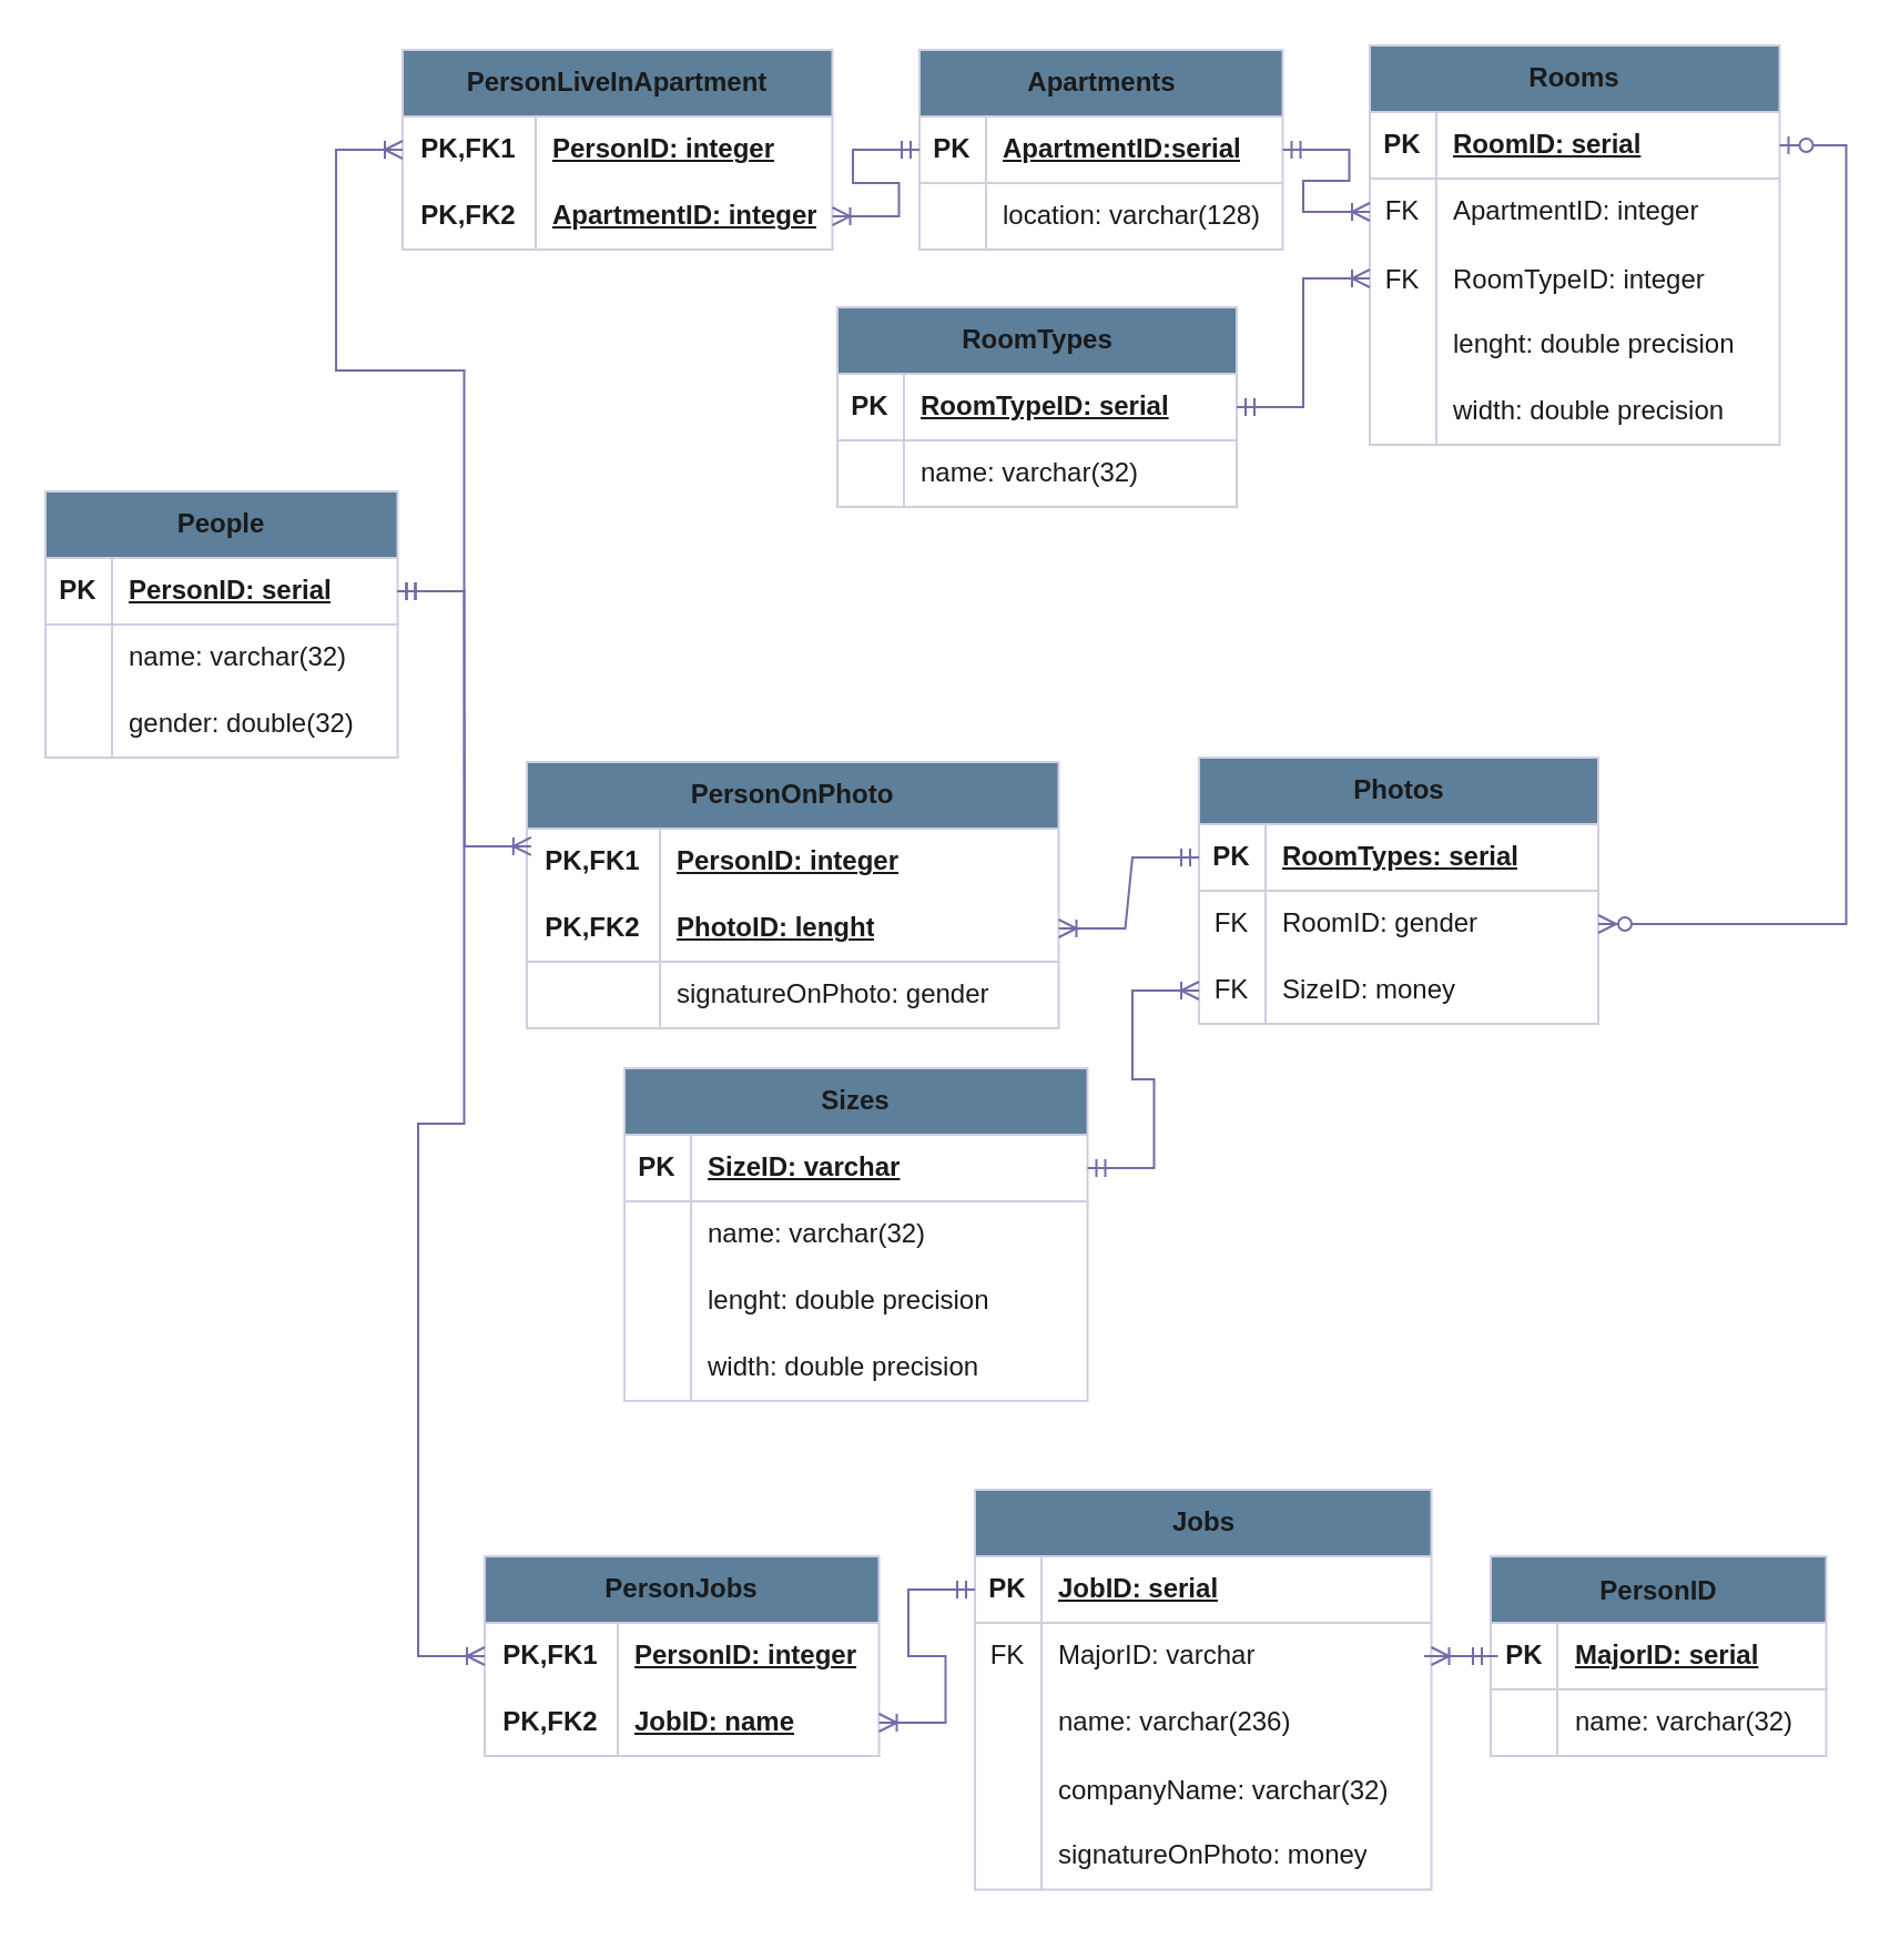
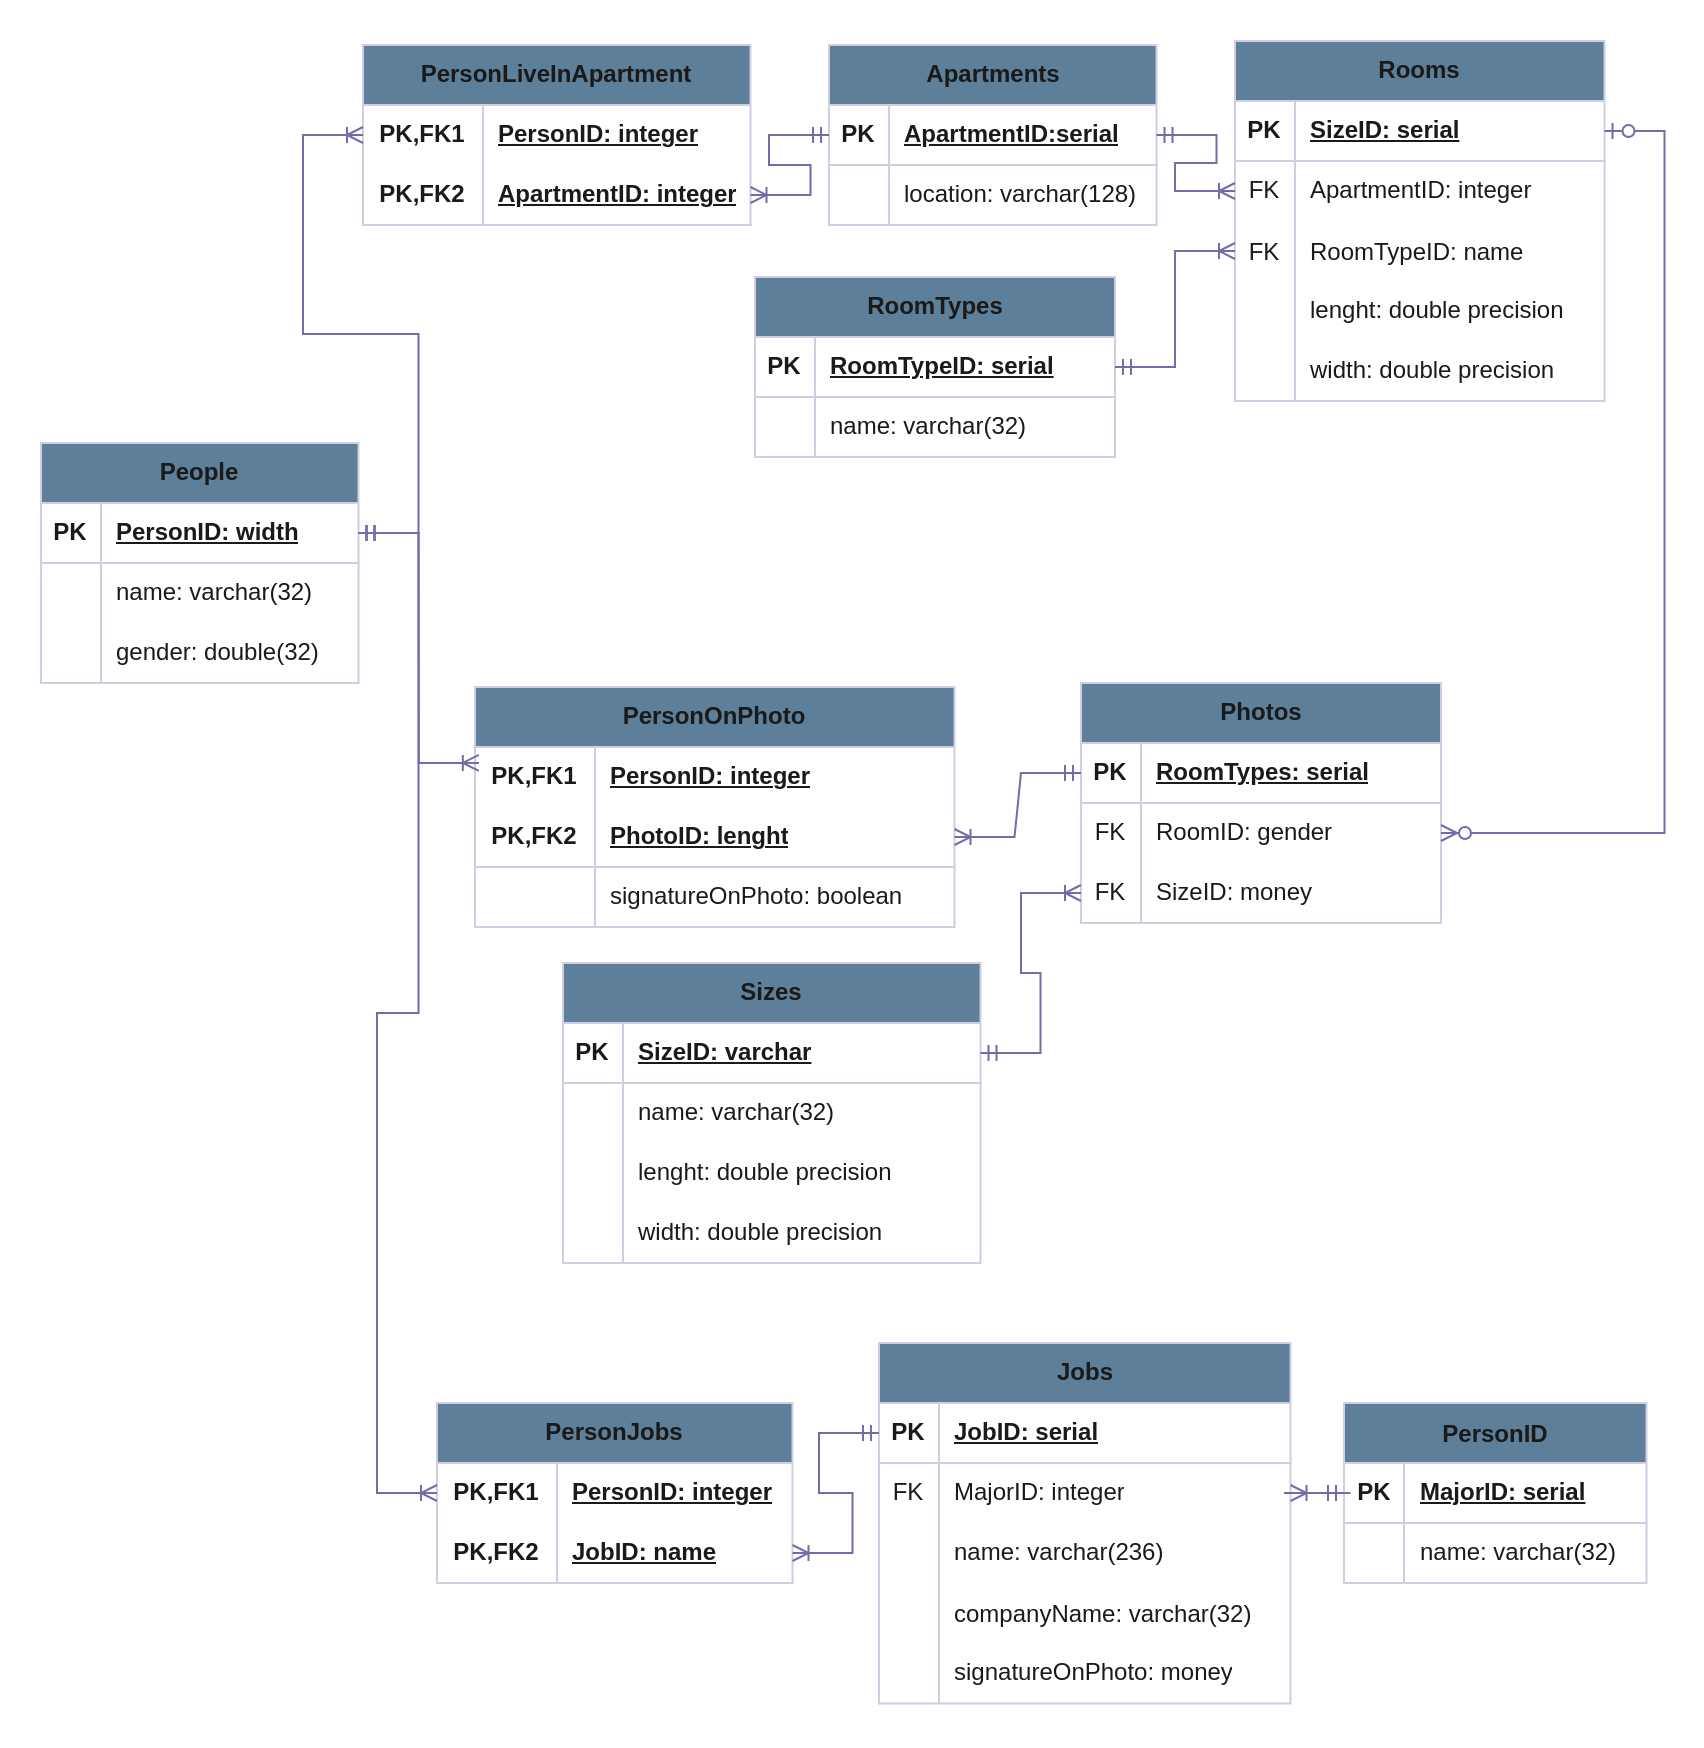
- <mxCell id="22" value="RoomID:&amp;nbsp;serial" style="shape=partialRectangle;connectable=0;fillColor=none;top=0;left=0;bottom=0;right=0;align=left;spacingLeft=6;fontStyle=5;overflow=hidden;whiteSpace=wrap;html=1;labelBackgroundColor=none;strokeColor=#D0CEE2;fontColor=#1A1A1A;" parent="20" vertex="1"><mxGeometry x="30" width="154.75" height="30" as="geometry"><mxRectangle width="154.75" height="30" as="alternateBounds" /></mxGeometry></mxCell>
+ <mxCell id="22" value="SizeID:&amp;nbsp;serial" style="shape=partialRectangle;connectable=0;fillColor=none;top=0;left=0;bottom=0;right=0;align=left;spacingLeft=6;fontStyle=5;overflow=hidden;whiteSpace=wrap;html=1;labelBackgroundColor=none;strokeColor=#D0CEE2;fontColor=#1A1A1A;" parent="20" vertex="1"><mxGeometry x="30" width="154.75" height="30" as="geometry"><mxRectangle width="154.75" height="30" as="alternateBounds" /></mxGeometry></mxCell>
- <mxCell id="28" value="RoomTypeID: integer" style="shape=partialRectangle;connectable=0;fillColor=none;top=0;left=0;bottom=0;right=0;align=left;spacingLeft=6;overflow=hidden;labelBackgroundColor=none;strokeColor=#D0CEE2;fontColor=#1A1A1A;" parent="26" vertex="1"><mxGeometry x="30" width="154.75" height="30" as="geometry"><mxRectangle width="154.75" height="30" as="alternateBounds" /></mxGeometry></mxCell>
+ <mxCell id="28" value="RoomTypeID: name" style="shape=partialRectangle;connectable=0;fillColor=none;top=0;left=0;bottom=0;right=0;align=left;spacingLeft=6;overflow=hidden;labelBackgroundColor=none;strokeColor=#D0CEE2;fontColor=#1A1A1A;" parent="26" vertex="1"><mxGeometry x="30" width="154.75" height="30" as="geometry"><mxRectangle width="154.75" height="30" as="alternateBounds" /></mxGeometry></mxCell>
- <mxCell id="5" value="PersonID: serial" style="shape=partialRectangle;connectable=0;fillColor=none;top=0;left=0;bottom=0;right=0;align=left;spacingLeft=6;fontStyle=5;overflow=hidden;whiteSpace=wrap;html=1;labelBackgroundColor=none;strokeColor=#D0CEE2;fontColor=#1A1A1A;" parent="3" vertex="1"><mxGeometry x="30" width="128.75" height="30" as="geometry"><mxRectangle width="128.75" height="30" as="alternateBounds" /></mxGeometry></mxCell>
+ <mxCell id="5" value="PersonID: width" style="shape=partialRectangle;connectable=0;fillColor=none;top=0;left=0;bottom=0;right=0;align=left;spacingLeft=6;fontStyle=5;overflow=hidden;whiteSpace=wrap;html=1;labelBackgroundColor=none;strokeColor=#D0CEE2;fontColor=#1A1A1A;" parent="3" vertex="1"><mxGeometry x="30" width="128.75" height="30" as="geometry"><mxRectangle width="128.75" height="30" as="alternateBounds" /></mxGeometry></mxCell>
- <mxCell id="85" value="signatureOnPhoto:&amp;nbsp;gender" style="shape=partialRectangle;connectable=0;fillColor=none;top=0;left=0;bottom=0;right=0;align=left;spacingLeft=6;overflow=hidden;html=1;whiteSpace=wrap;labelBackgroundColor=none;strokeColor=#D0CEE2;fontColor=#1A1A1A;" parent="83" vertex="1"><mxGeometry x="60" width="179.75" height="30" as="geometry"><mxRectangle width="179.75" height="30" as="alternateBounds" /></mxGeometry></mxCell>
+ <mxCell id="85" value="signatureOnPhoto:&amp;nbsp;boolean" style="shape=partialRectangle;connectable=0;fillColor=none;top=0;left=0;bottom=0;right=0;align=left;spacingLeft=6;overflow=hidden;html=1;whiteSpace=wrap;labelBackgroundColor=none;strokeColor=#D0CEE2;fontColor=#1A1A1A;" parent="83" vertex="1"><mxGeometry x="60" width="179.75" height="30" as="geometry"><mxRectangle width="179.75" height="30" as="alternateBounds" /></mxGeometry></mxCell>
- <mxCell id="51" value="MajorID:&amp;nbsp;varchar" style="shape=partialRectangle;connectable=0;fillColor=none;top=0;left=0;bottom=0;right=0;align=left;spacingLeft=6;overflow=hidden;whiteSpace=wrap;html=1;labelBackgroundColor=none;strokeColor=#D0CEE2;fontColor=#1A1A1A;" parent="49" vertex="1"><mxGeometry x="30" width="175.75" height="30" as="geometry"><mxRectangle width="175.75" height="30" as="alternateBounds" /></mxGeometry></mxCell>
+ <mxCell id="51" value="MajorID:&amp;nbsp;integer" style="shape=partialRectangle;connectable=0;fillColor=none;top=0;left=0;bottom=0;right=0;align=left;spacingLeft=6;overflow=hidden;whiteSpace=wrap;html=1;labelBackgroundColor=none;strokeColor=#D0CEE2;fontColor=#1A1A1A;" parent="49" vertex="1"><mxGeometry x="30" width="175.75" height="30" as="geometry"><mxRectangle width="175.75" height="30" as="alternateBounds" /></mxGeometry></mxCell>
